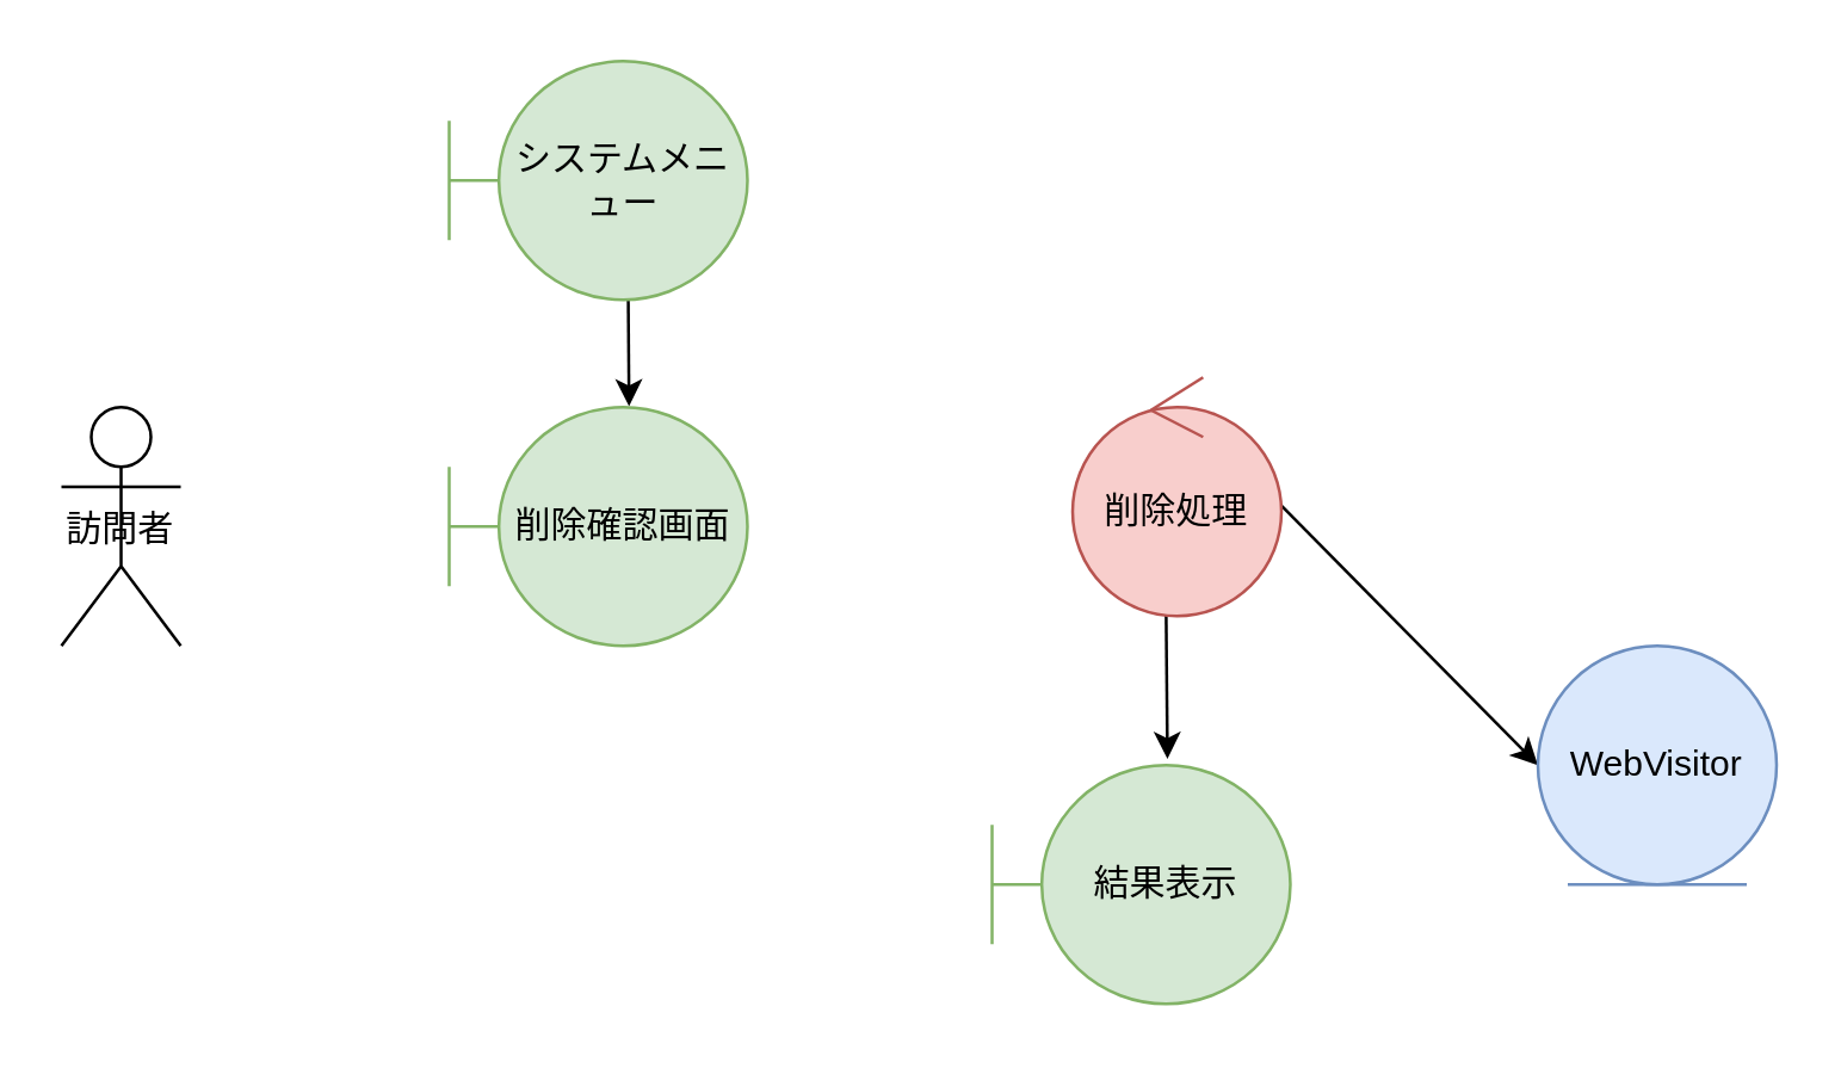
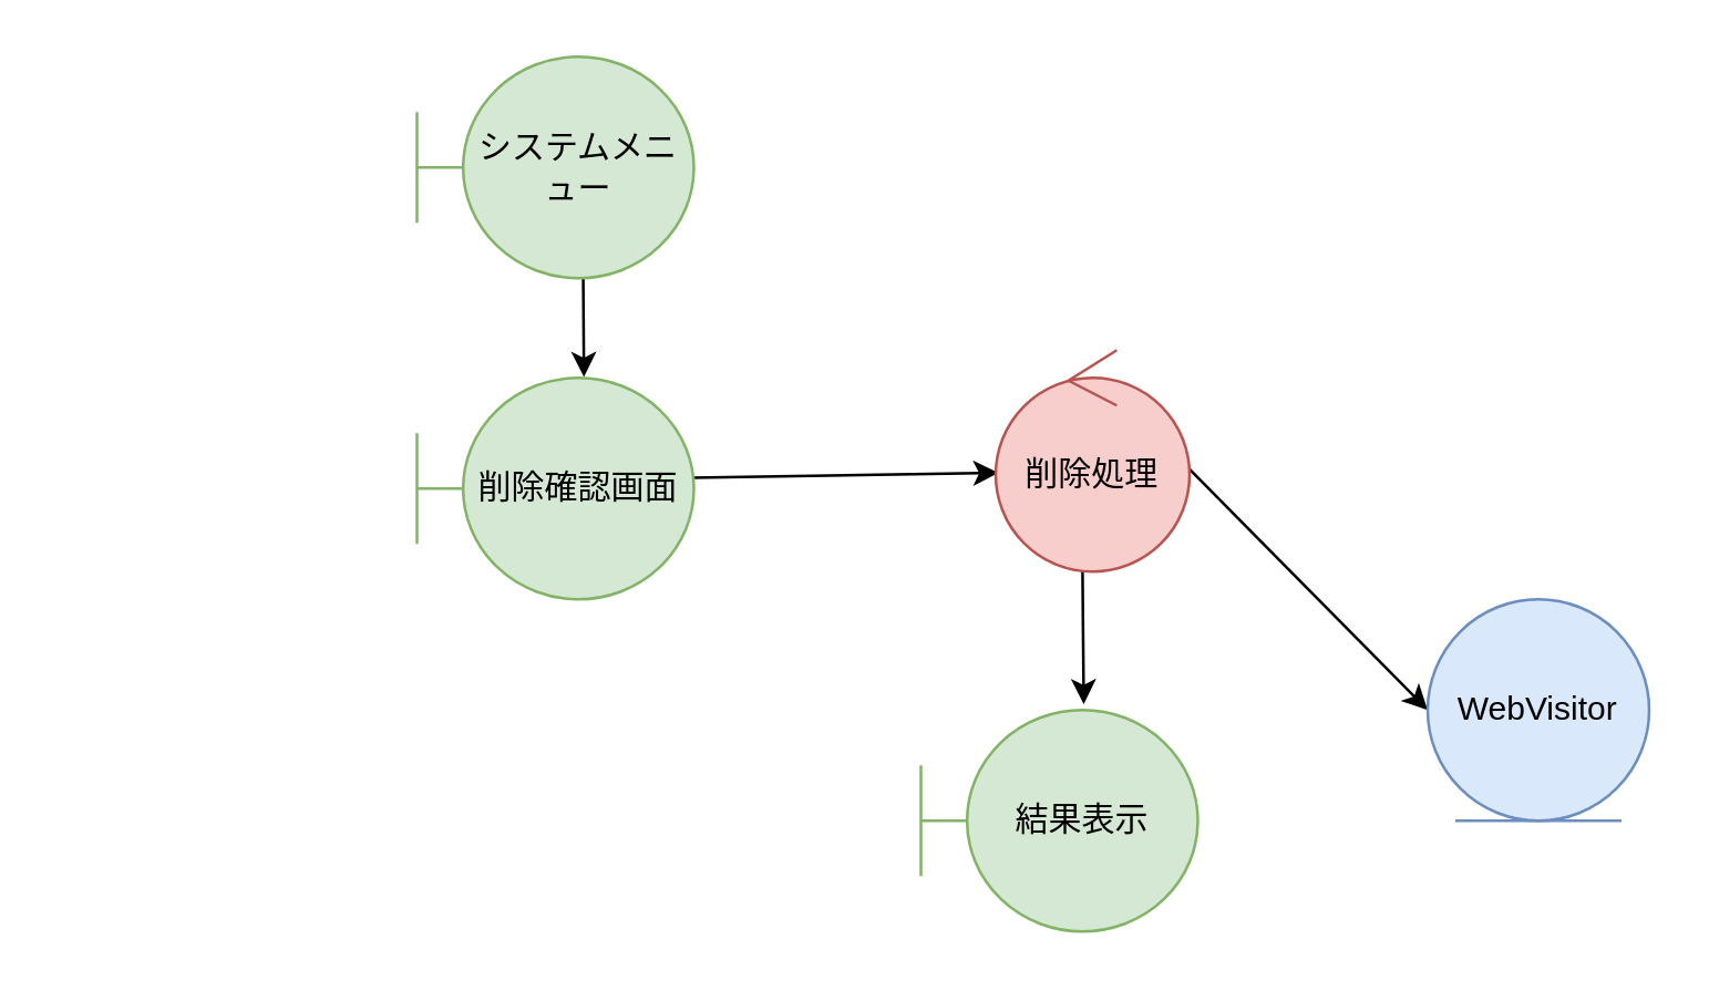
+ <mxCell id="4" style="exitX=0.99;exitY=0.451;exitDx=0;exitDy=0;exitPerimeter=0;entryX=0.014;entryY=0.554;entryDx=0;entryDy=0;entryPerimeter=0;" edge="1" parent="1" source="8" target="10"><mxGeometry relative="1" as="geometry"><mxPoint x="280" y="166" as="sourcePoint" /><mxPoint x="340" y="168.156" as="targetPoint" /></mxGeometry></mxCell>
- <mxCell id="2" value="訪問者" style="shape=umlActor;" vertex="1" parent="1"><mxGeometry x="20" y="136" width="40" height="80" as="geometry" /></mxCell>
